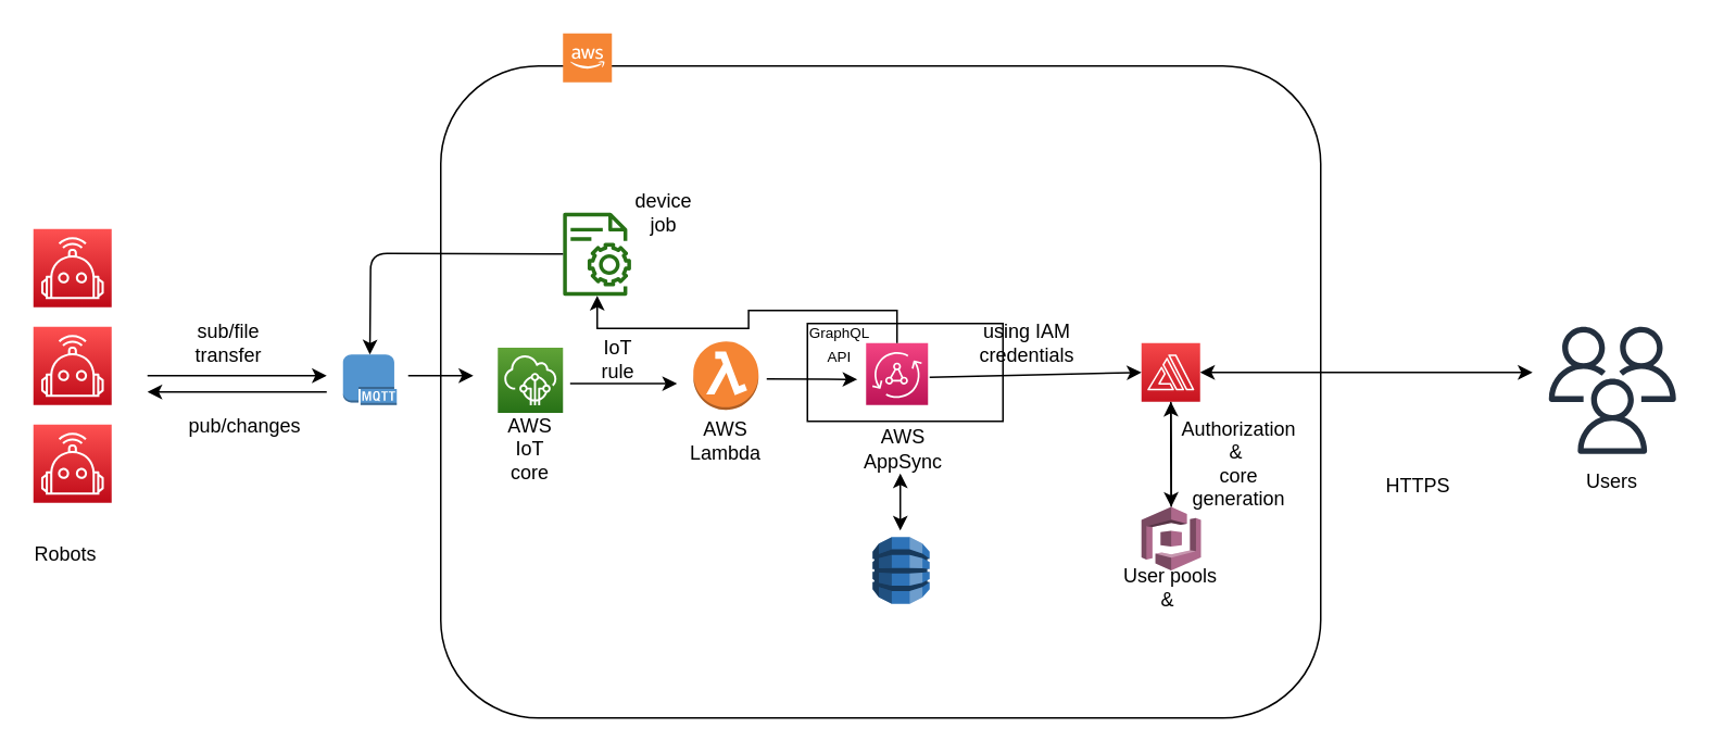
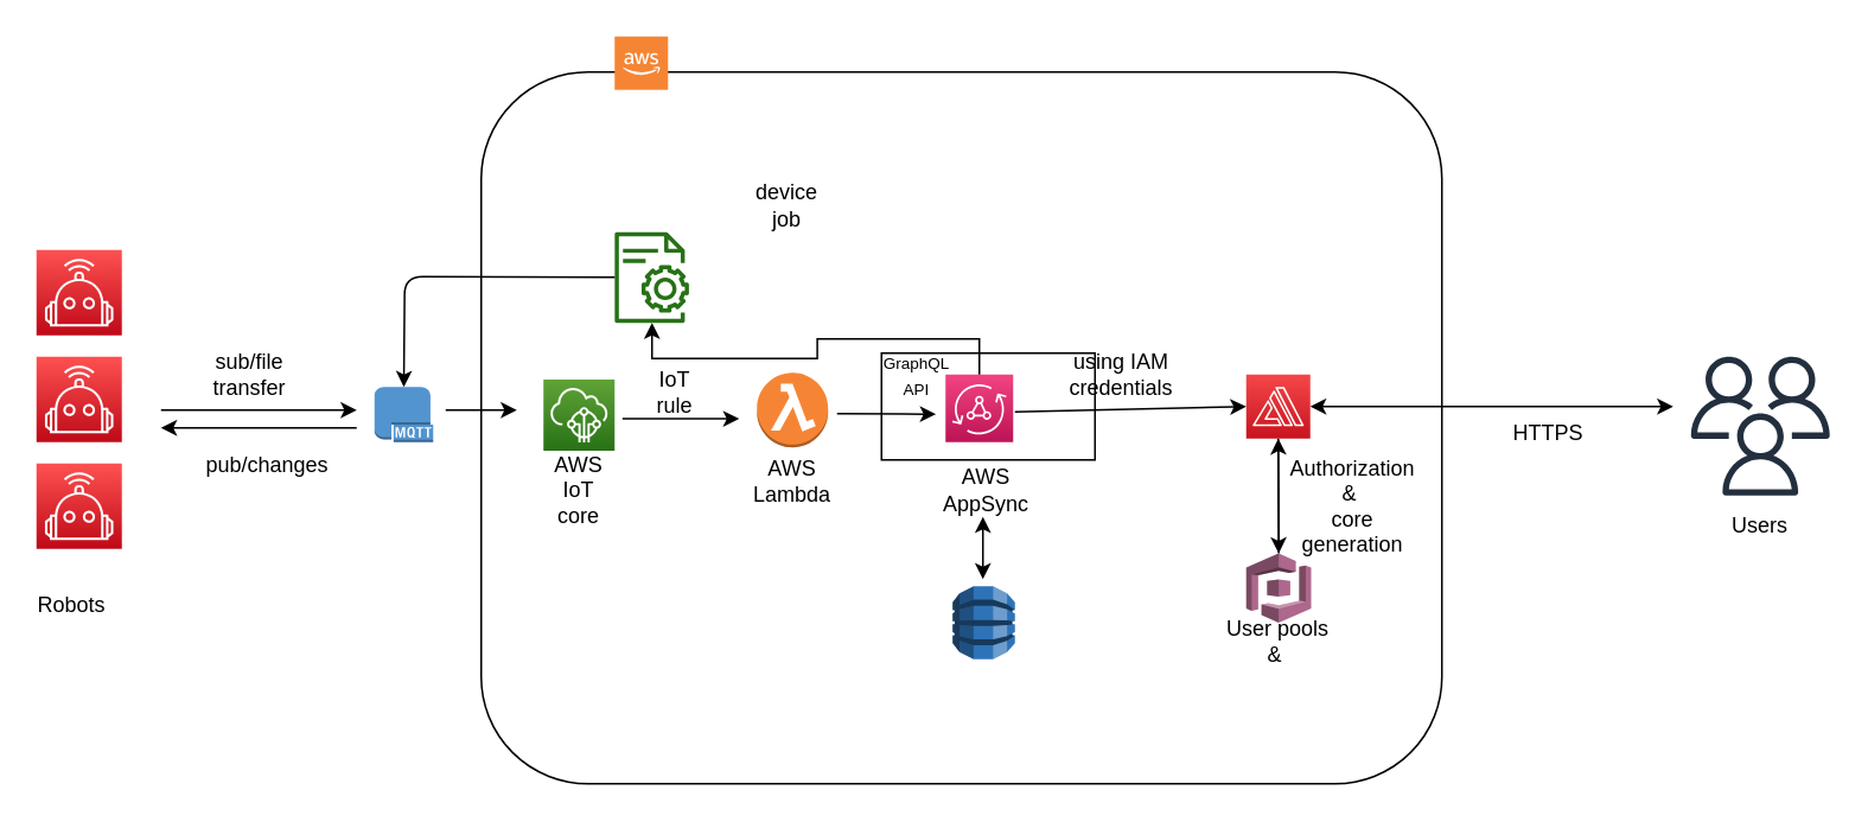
- <mxCell id="33" value="&lt;div&gt;device job&lt;/div&gt;" style="text;html=1;strokeColor=none;fillColor=none;align=center;verticalAlign=middle;whiteSpace=wrap;rounded=0;" vertex="1" parent="1"><mxGeometry x="386.82" y="120" width="40" height="20" as="geometry" /></mxCell>
+ <mxCell id="33" value="&lt;div&gt;device job&lt;/div&gt;" style="text;html=1;strokeColor=none;fillColor=none;align=center;verticalAlign=middle;whiteSpace=wrap;rounded=0;" vertex="1" parent="1"><mxGeometry x="421.82" y="105" width="40" height="20" as="geometry" /></mxCell>
- <mxCell id="17" value="HTTPS" style="text;html=1;strokeColor=none;fillColor=none;align=center;verticalAlign=middle;whiteSpace=wrap;rounded=0;" parent="1" vertex="1"><mxGeometry x="850" y="287.88" width="40" height="20" as="geometry" /></mxCell>
+ <mxCell id="17" value="HTTPS" style="text;html=1;strokeColor=none;fillColor=none;align=center;verticalAlign=middle;whiteSpace=wrap;rounded=0;" parent="1" vertex="1"><mxGeometry x="850" y="232.88" width="40" height="20" as="geometry" /></mxCell>
